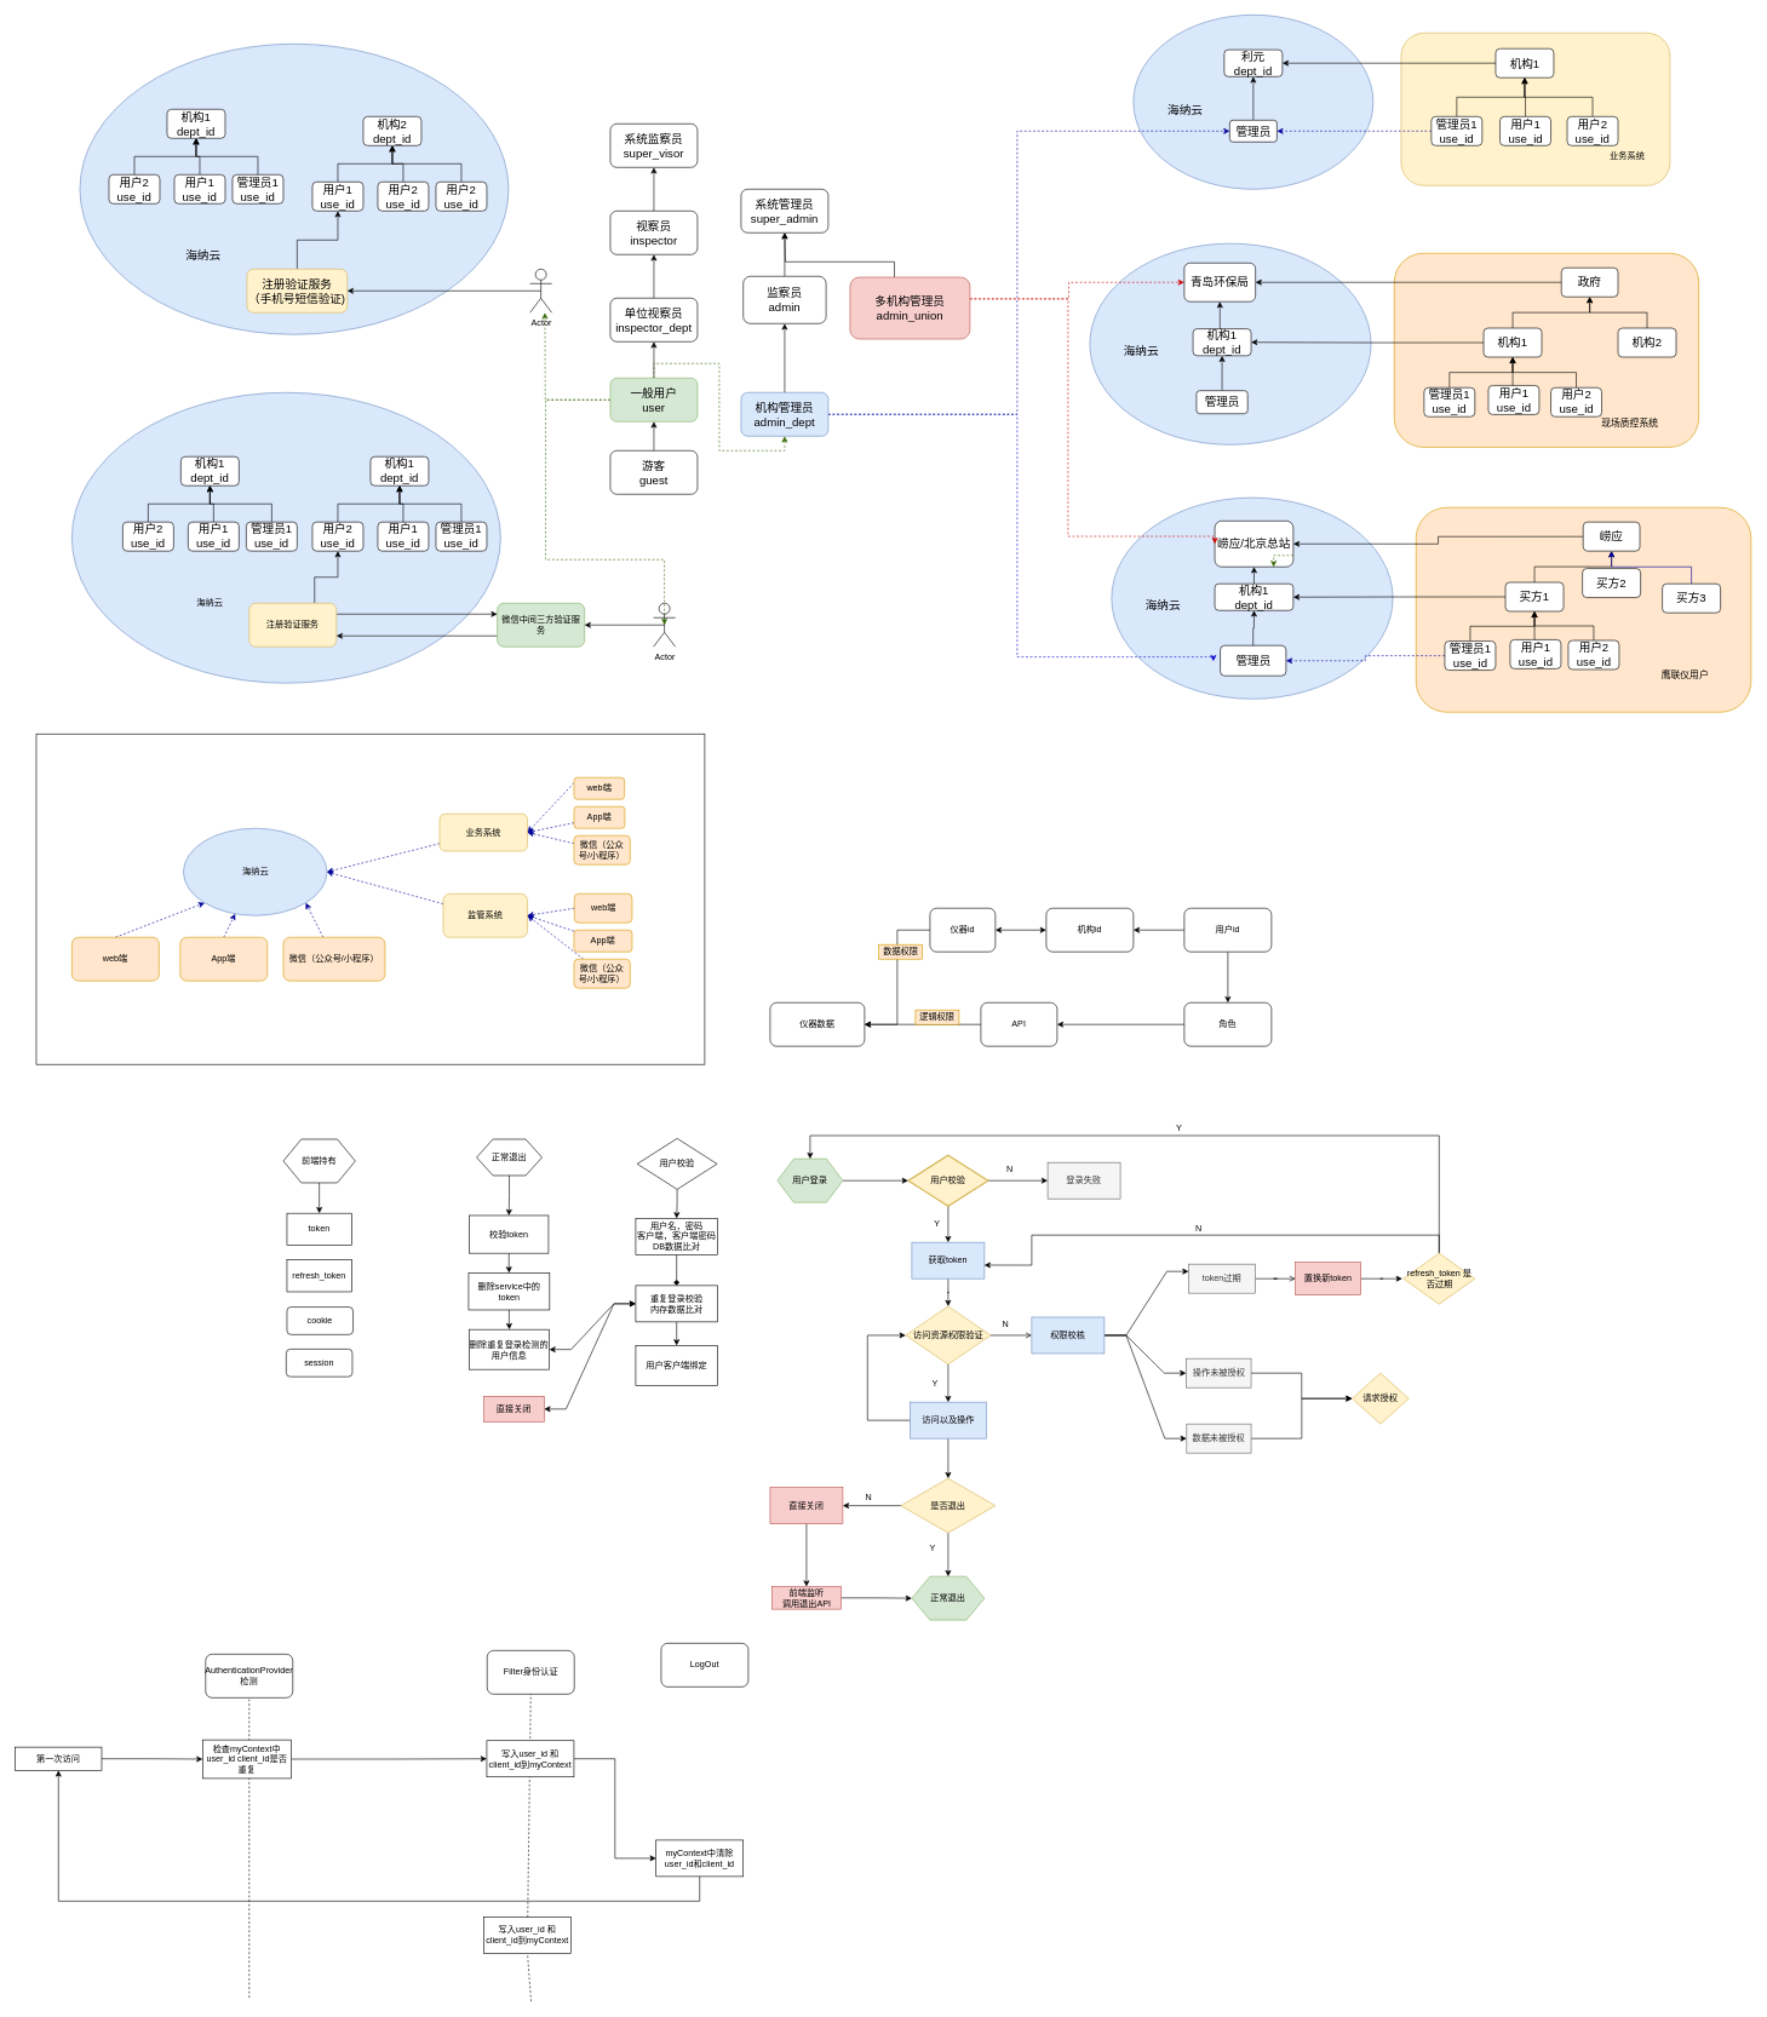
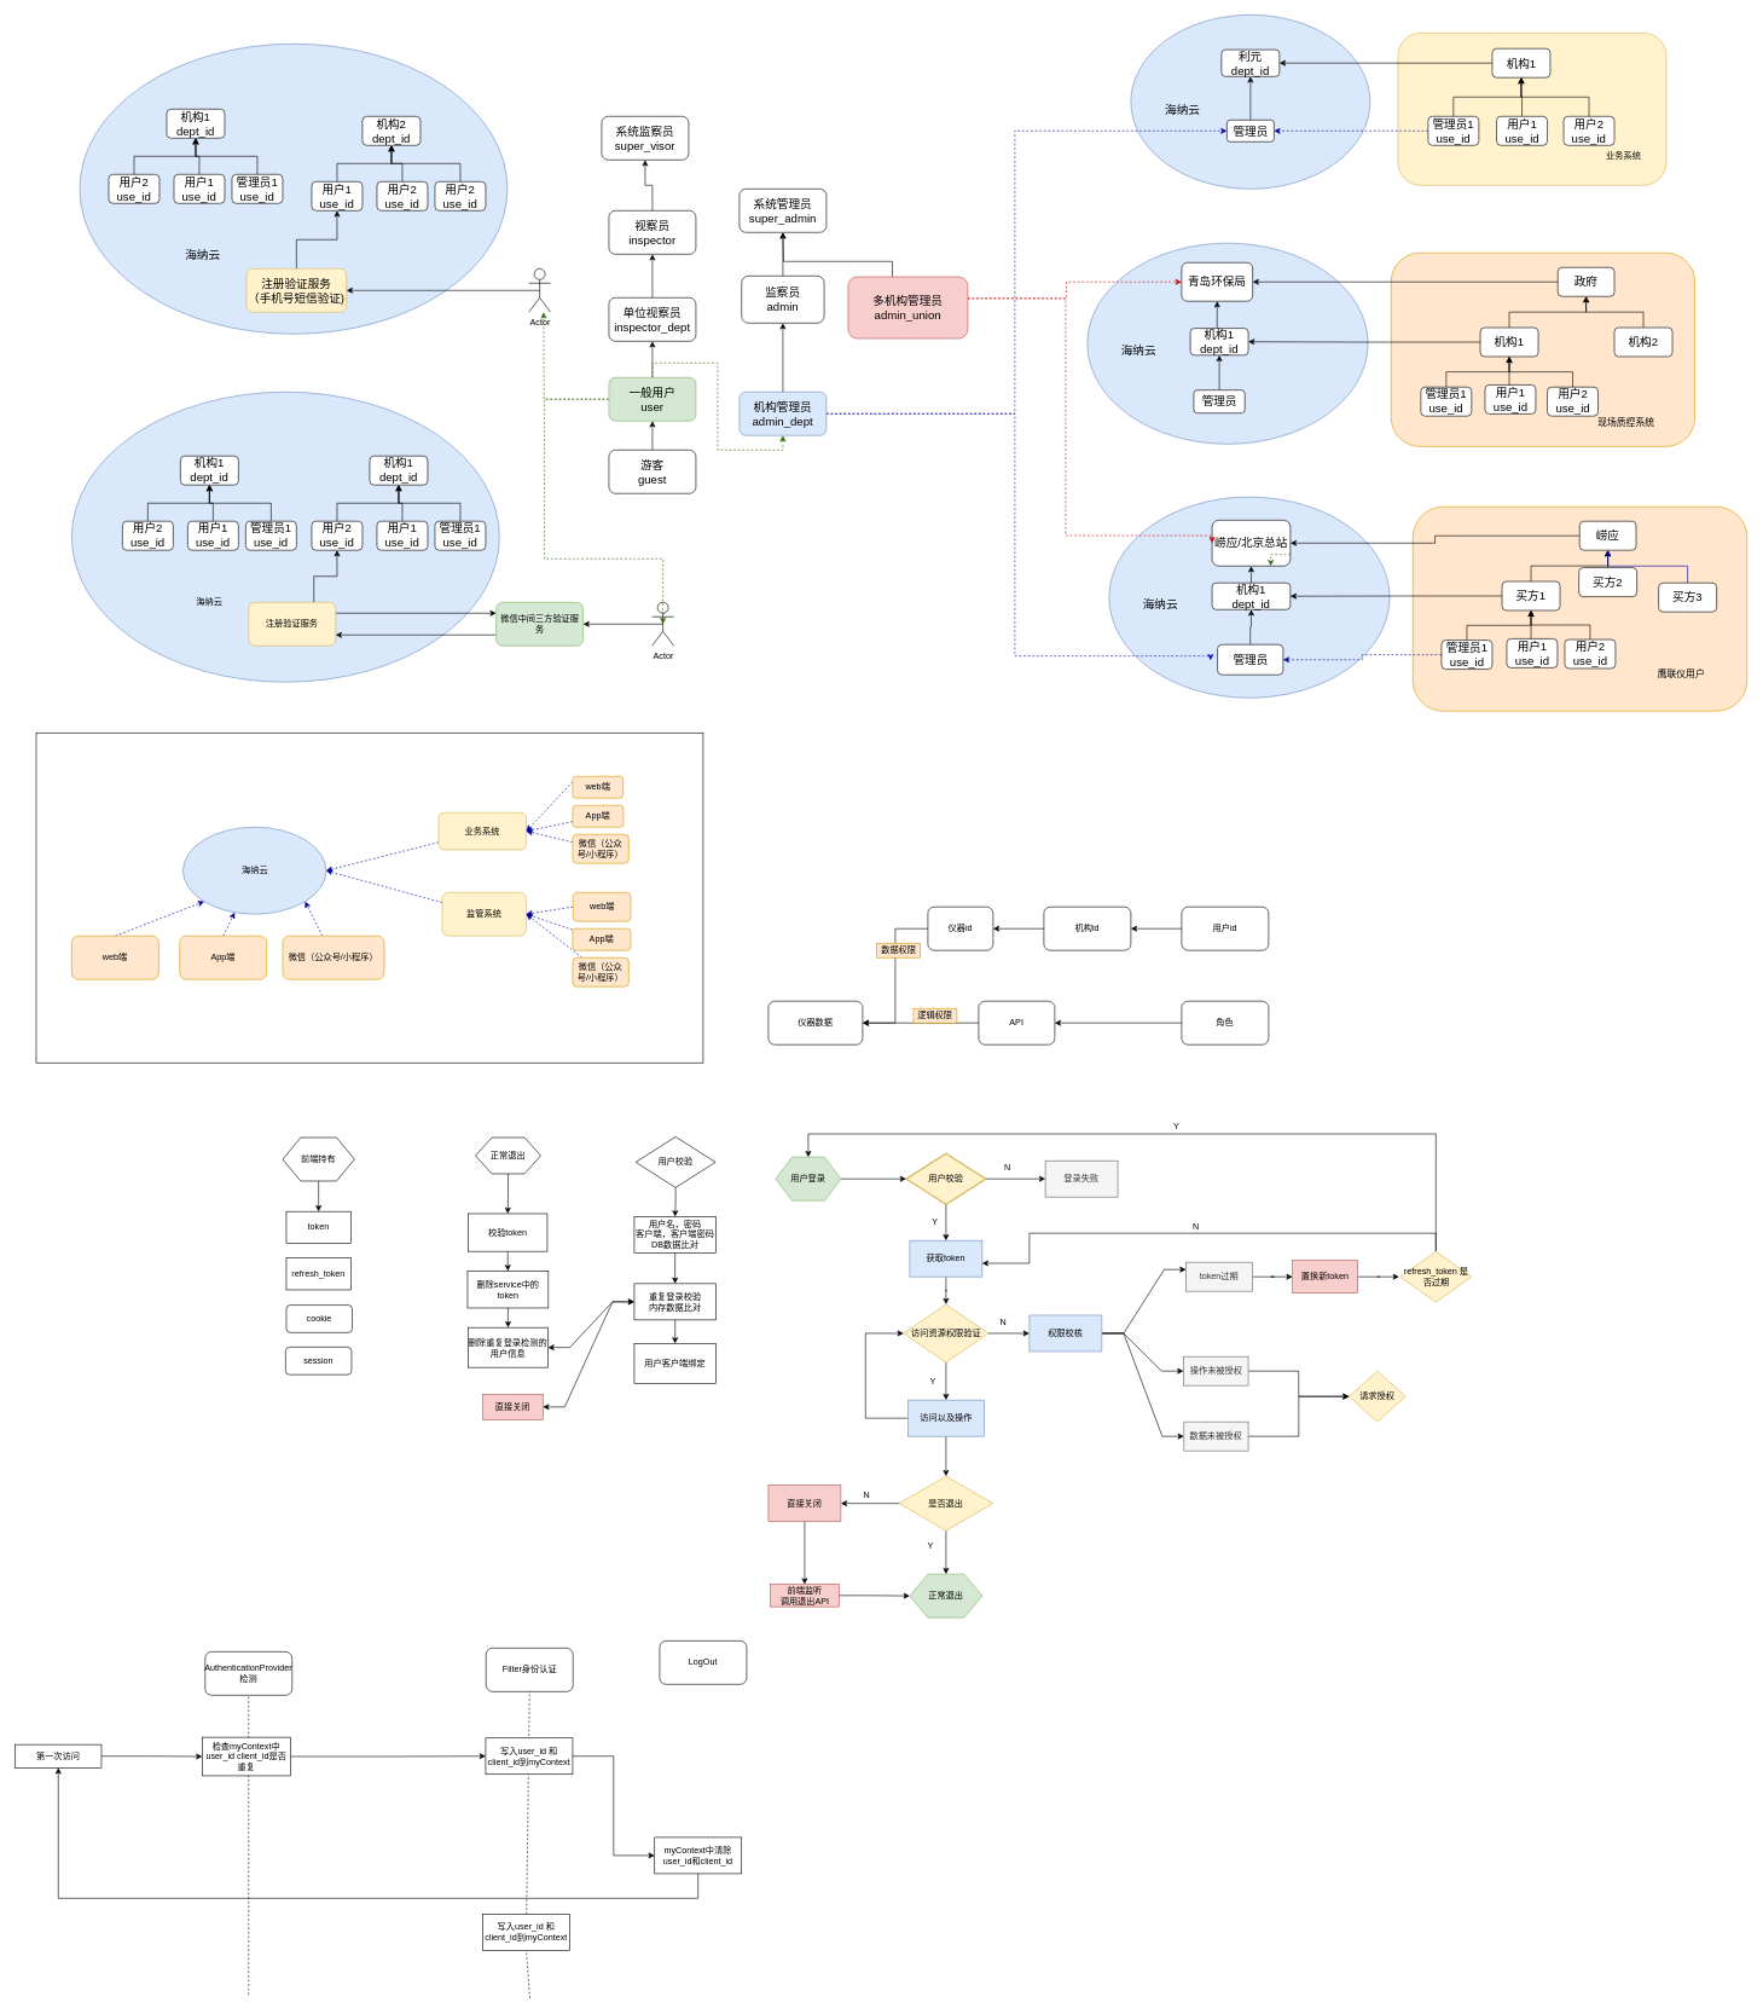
- <mxCell id="94" value="&lt;font style=&quot;font-size: 16px&quot;&gt;系统监察员&lt;br&gt;super_visor&lt;/font&gt;" style="rounded=1;whiteSpace=wrap;html=1;" parent="1" vertex="1"><mxGeometry x="839" y="170" width="120" height="60" as="geometry" /></mxCell>
+ <mxCell id="94" value="&lt;font style=&quot;font-size: 16px&quot;&gt;系统监察员&lt;br&gt;super_visor&lt;/font&gt;" style="rounded=1;whiteSpace=wrap;html=1;" parent="1" vertex="1"><mxGeometry x="829" y="160" width="120" height="60" as="geometry" /></mxCell>
+ <mxCell id="91" style="edgeStyle=orthogonalEdgeStyle;rounded=0;orthogonalLoop=1;jettySize=auto;html=1;exitX=0.5;exitY=0;exitDx=0;exitDy=0;entryX=0.5;entryY=1;entryDx=0;entryDy=0;" parent="1" source="92" target="89" edge="1"><mxGeometry relative="1" as="geometry" /></mxCell>
- <mxCell id="162" value="" style="endArrow=classic;startArrow=classic;html=1;entryX=0;entryY=0.5;entryDx=0;entryDy=0;exitX=1;exitY=0.5;exitDx=0;exitDy=0;" parent="1" source="161" target="156" edge="1"><mxGeometry width="50" height="50" relative="1" as="geometry"><mxPoint x="1389" y="1280" as="sourcePoint" /><mxPoint x="1429" y="1230" as="targetPoint" /></mxGeometry></mxCell>
+ <mxCell id="162" value="" style="endArrow=none;startArrow=classic;html=1;entryX=0;entryY=0.5;entryDx=0;entryDy=0;exitX=1;exitY=0.5;exitDx=0;exitDy=0;" parent="1" source="161" target="156" edge="1"><mxGeometry width="50" height="50" relative="1" as="geometry"><mxPoint x="1389" y="1280" as="sourcePoint" /><mxPoint x="1429" y="1230" as="targetPoint" /></mxGeometry></mxCell>
- <mxCell id="158" style="edgeStyle=orthogonalEdgeStyle;rounded=0;orthogonalLoop=1;jettySize=auto;html=1;exitX=0.5;exitY=1;exitDx=0;exitDy=0;" parent="1" source="159" target="164" edge="1"><mxGeometry relative="1" as="geometry" /></mxCell>
- <mxCell id="208" style="edgeStyle=orthogonalEdgeStyle;rounded=0;orthogonalLoop=1;jettySize=auto;html=1;endArrow=diamond;" parent="1" source="209" target="212" edge="1"><mxGeometry relative="1" as="geometry" /></mxCell>
+ <mxCell id="208" style="edgeStyle=orthogonalEdgeStyle;rounded=0;orthogonalLoop=1;jettySize=auto;html=1;" parent="1" source="209" target="212" edge="1"><mxGeometry relative="1" as="geometry" /></mxCell>
- <mxCell id="189" style="edgeStyle=entityRelationEdgeStyle;rounded=0;orthogonalLoop=1;jettySize=auto;html=1;entryX=0;entryY=0.5;entryDx=0;entryDy=0;endArrow=open;" parent="1" source="190" target="201" edge="1"><mxGeometry relative="1" as="geometry" /></mxCell>
+ <mxCell id="189" style="edgeStyle=entityRelationEdgeStyle;rounded=0;orthogonalLoop=1;jettySize=auto;html=1;entryX=0;entryY=0.5;entryDx=0;entryDy=0;" parent="1" source="190" target="201" edge="1"><mxGeometry relative="1" as="geometry" /></mxCell>
- <mxCell id="178" style="edgeStyle=orthogonalEdgeStyle;rounded=0;orthogonalLoop=1;jettySize=auto;html=1;endArrow=open;" parent="1" source="180" target="184" edge="1"><mxGeometry relative="1" as="geometry" /></mxCell>
+ <mxCell id="178" style="edgeStyle=orthogonalEdgeStyle;rounded=0;orthogonalLoop=1;jettySize=auto;html=1;" parent="1" source="180" target="184" edge="1"><mxGeometry relative="1" as="geometry" /></mxCell>
